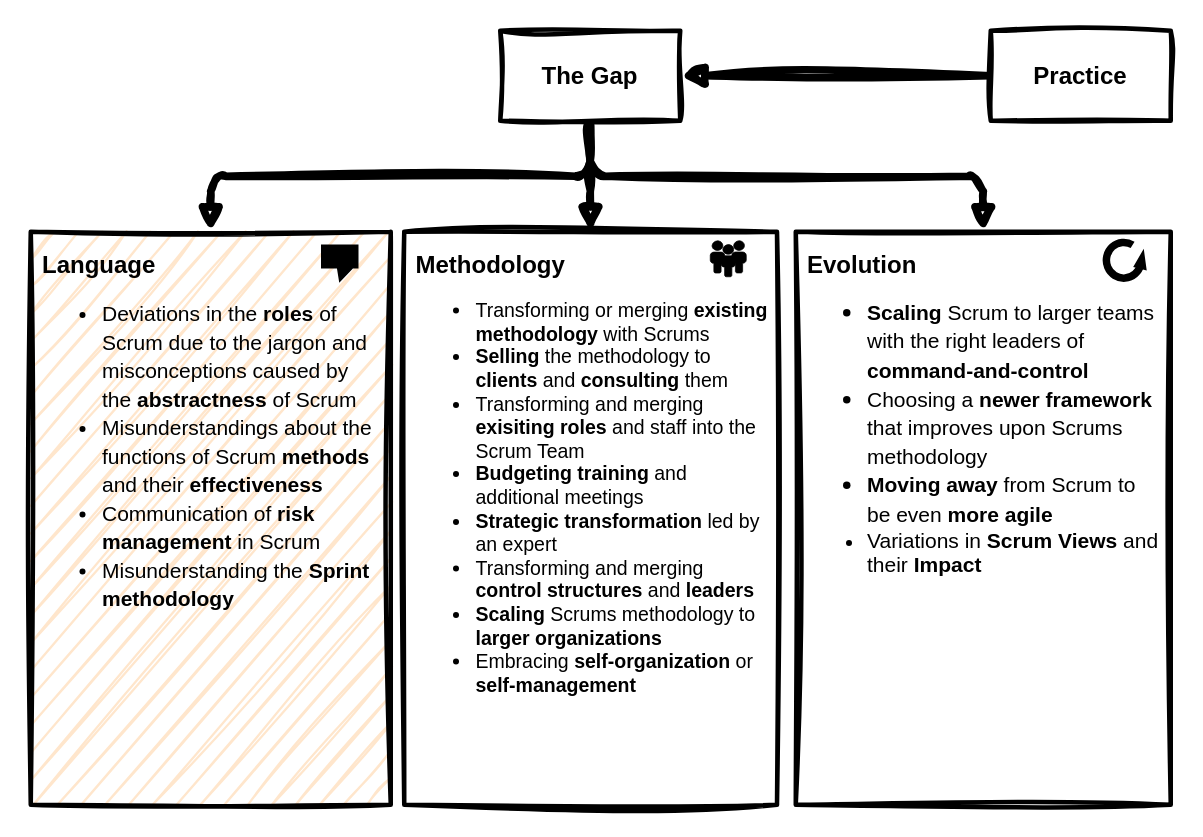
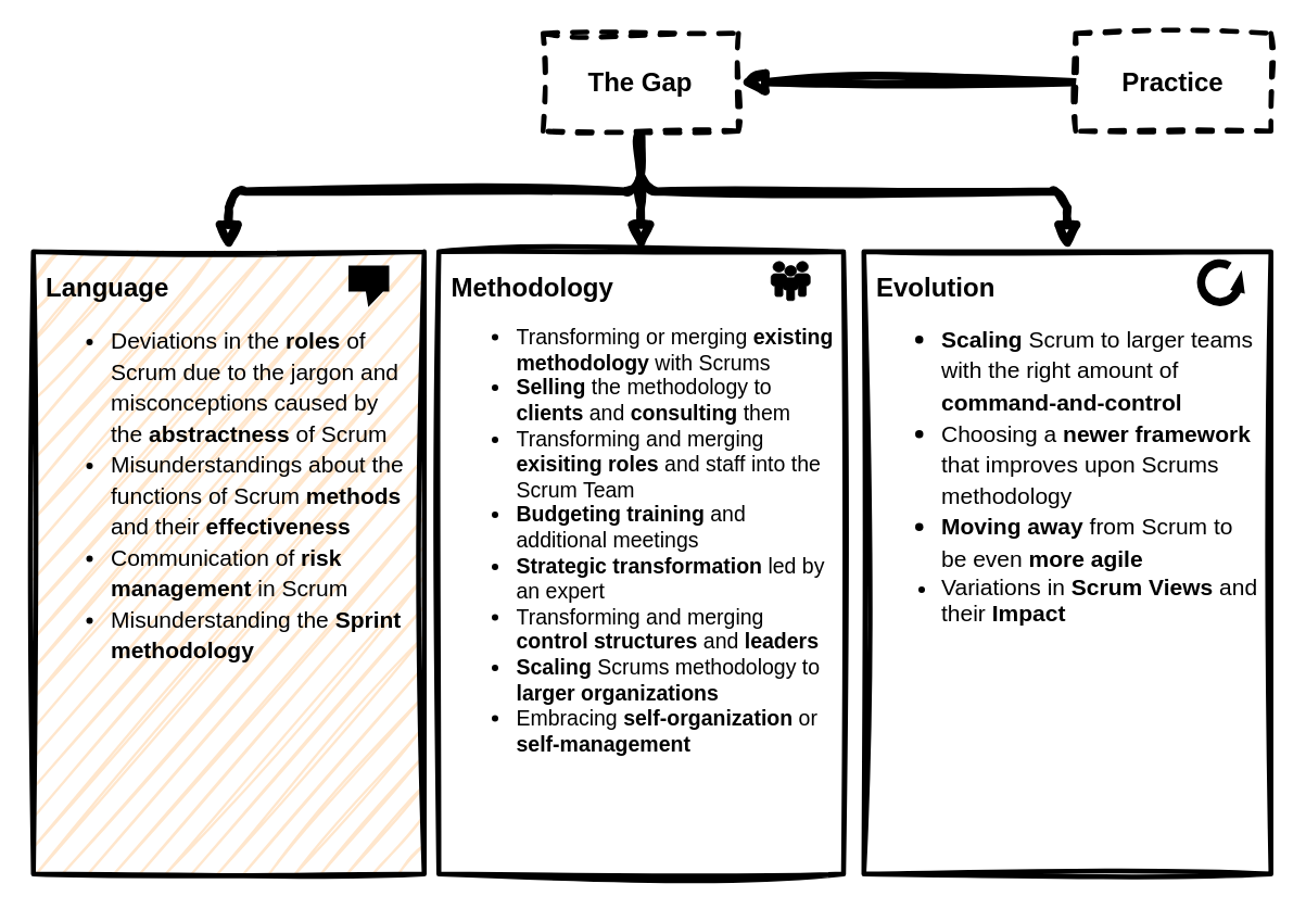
- <mxCell id="6" value="&lt;font color=&quot;#000000&quot; size=&quot;1&quot;&gt;&lt;span style=&quot;font-size: 16px&quot;&gt;The Gap&lt;/span&gt;&lt;/font&gt;" style="rounded=0;whiteSpace=wrap;html=1;fillColor=#FFFFFF;strokeColor=#000000;strokeWidth=3;fontFamily=Helvetica;fontStyle=1;sketch=1;curveFitting=1;jiggle=2;" parent="1" vertex="1"><mxGeometry x="333" y="20" width="120" height="60" as="geometry" /></mxCell>
+ <mxCell id="6" value="&lt;font color=&quot;#000000&quot; size=&quot;1&quot;&gt;&lt;span style=&quot;font-size: 16px&quot;&gt;The Gap&lt;/span&gt;&lt;/font&gt;" style="rounded=0;whiteSpace=wrap;html=1;fillColor=#FFFFFF;strokeColor=#000000;strokeWidth=3;fontFamily=Helvetica;fontStyle=1;sketch=1;curveFitting=1;jiggle=2;dashed=1;" parent="1" vertex="1"><mxGeometry x="333" y="20" width="120" height="60" as="geometry" /></mxCell>
- <mxCell id="7" value="&lt;span style=&quot;color: rgb(0 , 0 , 0) ; font-size: 16px&quot;&gt;Practice&lt;/span&gt;" style="rounded=0;whiteSpace=wrap;html=1;fillColor=#FFFFFF;strokeColor=#000000;strokeWidth=3;fontFamily=Helvetica;fontStyle=1;sketch=1;curveFitting=1;jiggle=2;" parent="1" vertex="1"><mxGeometry x="660" y="20" width="120" height="60" as="geometry" /></mxCell>
+ <mxCell id="7" value="&lt;span style=&quot;color: rgb(0 , 0 , 0) ; font-size: 16px&quot;&gt;Practice&lt;/span&gt;" style="rounded=0;whiteSpace=wrap;html=1;fillColor=#FFFFFF;strokeColor=#000000;strokeWidth=3;fontFamily=Helvetica;fontStyle=1;sketch=1;curveFitting=1;jiggle=2;dashed=1;" parent="1" vertex="1"><mxGeometry x="660" y="20" width="120" height="60" as="geometry" /></mxCell>
- <mxCell id="10" value="&lt;b style=&quot;font-size: 16px; color: rgb(0, 0, 0);&quot;&gt;Evolution&lt;/b&gt;&lt;br&gt;&lt;ul style=&quot;&quot;&gt;&lt;li style=&quot;font-size: 16px; color: rgb(0, 0, 0);&quot;&gt;&lt;span style=&quot;font-size: 14px; color: rgb(0, 0, 0);&quot;&gt;&lt;b&gt;Scaling &lt;/b&gt;Scrum to larger teams with the right leaders of &lt;b&gt;command-and-control&lt;/b&gt;&lt;/span&gt;&lt;/li&gt;&lt;li style=&quot;font-size: 16px; color: rgb(0, 0, 0);&quot;&gt;&lt;span style=&quot;font-size: 14px; color: rgb(0, 0, 0);&quot;&gt;Choosing a &lt;b&gt;newer framework&lt;/b&gt; that improves upon Scrums methodology&lt;/span&gt;&lt;/li&gt;&lt;li style=&quot;font-size: 16px; color: rgb(0, 0, 0);&quot;&gt;&lt;span style=&quot;font-size: 14px; color: rgb(0, 0, 0);&quot;&gt;&lt;b&gt;Moving away&lt;/b&gt; from Scrum to be even &lt;b&gt;more agile&lt;/b&gt;&lt;/span&gt;&lt;/li&gt;&lt;li style=&quot;color: rgb(0, 0, 0);&quot;&gt;&lt;span style=&quot;font-size: 14px;&quot;&gt;Variations in &lt;b&gt;Scrum Views &lt;/b&gt;and their &lt;b&gt;Impact&amp;nbsp;&lt;/b&gt;&lt;/span&gt;&lt;/li&gt;&lt;/ul&gt;" style="rounded=0;whiteSpace=wrap;html=1;fillColor=#FFFFFF;strokeColor=#000000;align=left;verticalAlign=top;spacing=8;strokeWidth=3;fontFamily=Helvetica;sketch=1;curveFitting=1;jiggle=2;" parent="1" vertex="1"><mxGeometry x="530" y="154" width="250" height="382" as="geometry" /></mxCell>
+ <mxCell id="10" value="&lt;b style=&quot;font-size: 16px; color: rgb(0, 0, 0);&quot;&gt;Evolution&lt;/b&gt;&lt;br&gt;&lt;ul style=&quot;&quot;&gt;&lt;li style=&quot;font-size: 16px; color: rgb(0, 0, 0);&quot;&gt;&lt;span style=&quot;font-size: 14px; color: rgb(0, 0, 0);&quot;&gt;&lt;b&gt;Scaling &lt;/b&gt;Scrum to larger teams with the right amount of &lt;b&gt;command-and-control&lt;/b&gt;&lt;/span&gt;&lt;/li&gt;&lt;li style=&quot;font-size: 16px; color: rgb(0, 0, 0);&quot;&gt;&lt;span style=&quot;font-size: 14px; color: rgb(0, 0, 0);&quot;&gt;Choosing a &lt;b&gt;newer framework&lt;/b&gt; that improves upon Scrums methodology&lt;/span&gt;&lt;/li&gt;&lt;li style=&quot;font-size: 16px; color: rgb(0, 0, 0);&quot;&gt;&lt;span style=&quot;font-size: 14px; color: rgb(0, 0, 0);&quot;&gt;&lt;b&gt;Moving away&lt;/b&gt; from Scrum to be even &lt;b&gt;more agile&lt;/b&gt;&lt;/span&gt;&lt;/li&gt;&lt;li style=&quot;color: rgb(0, 0, 0);&quot;&gt;&lt;span style=&quot;font-size: 14px;&quot;&gt;Variations in &lt;b&gt;Scrum Views &lt;/b&gt;and their &lt;b&gt;Impact&amp;nbsp;&lt;/b&gt;&lt;/span&gt;&lt;/li&gt;&lt;/ul&gt;" style="rounded=0;whiteSpace=wrap;html=1;fillColor=#FFFFFF;strokeColor=#000000;align=left;verticalAlign=top;spacing=8;strokeWidth=3;fontFamily=Helvetica;sketch=1;curveFitting=1;jiggle=2;" parent="1" vertex="1"><mxGeometry x="530" y="154" width="250" height="382" as="geometry" /></mxCell>
